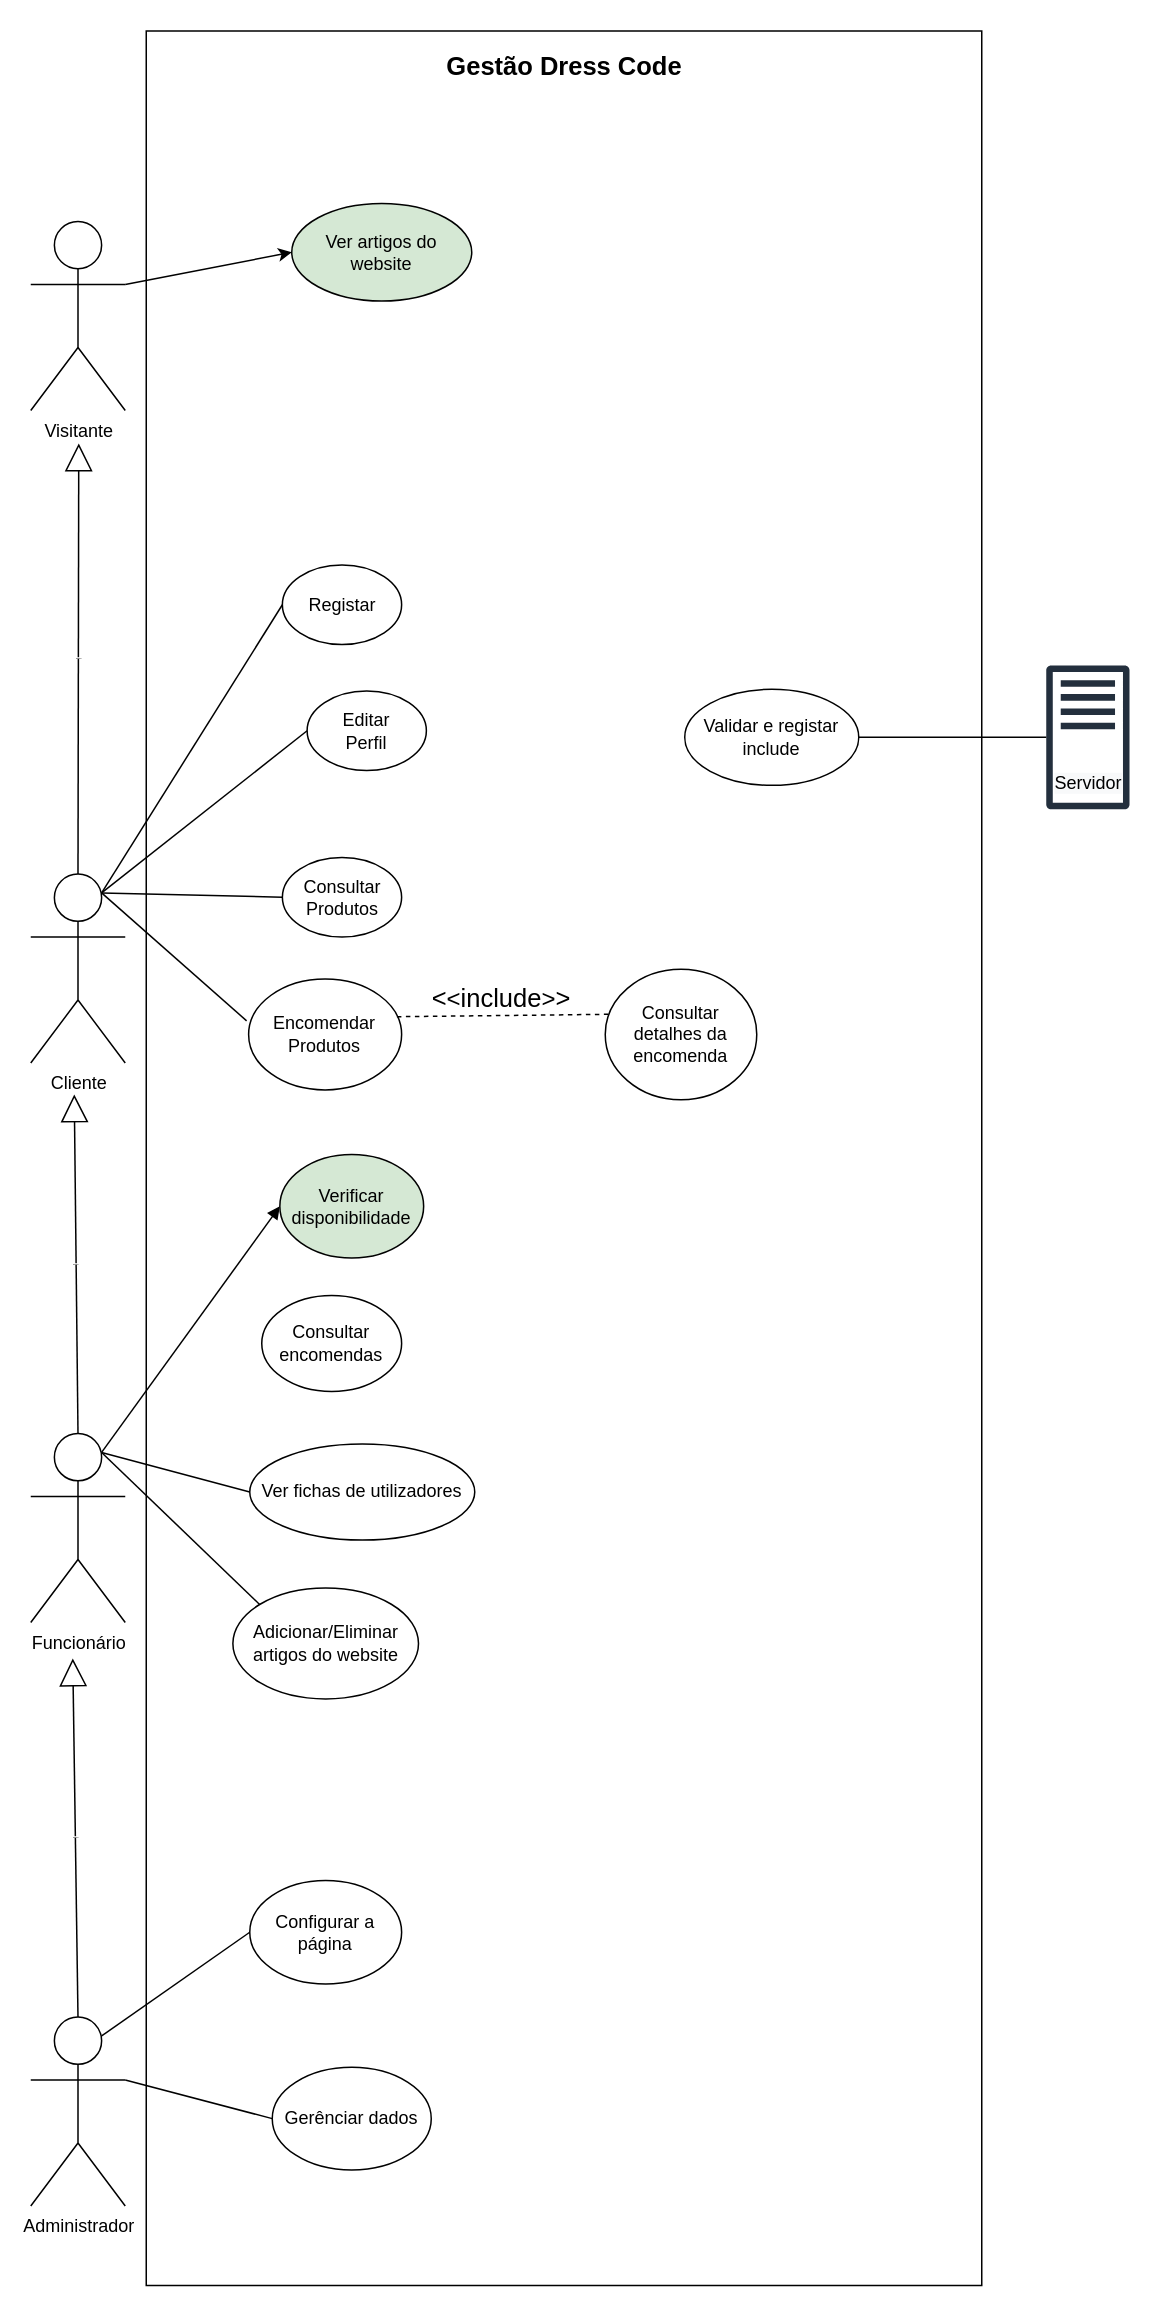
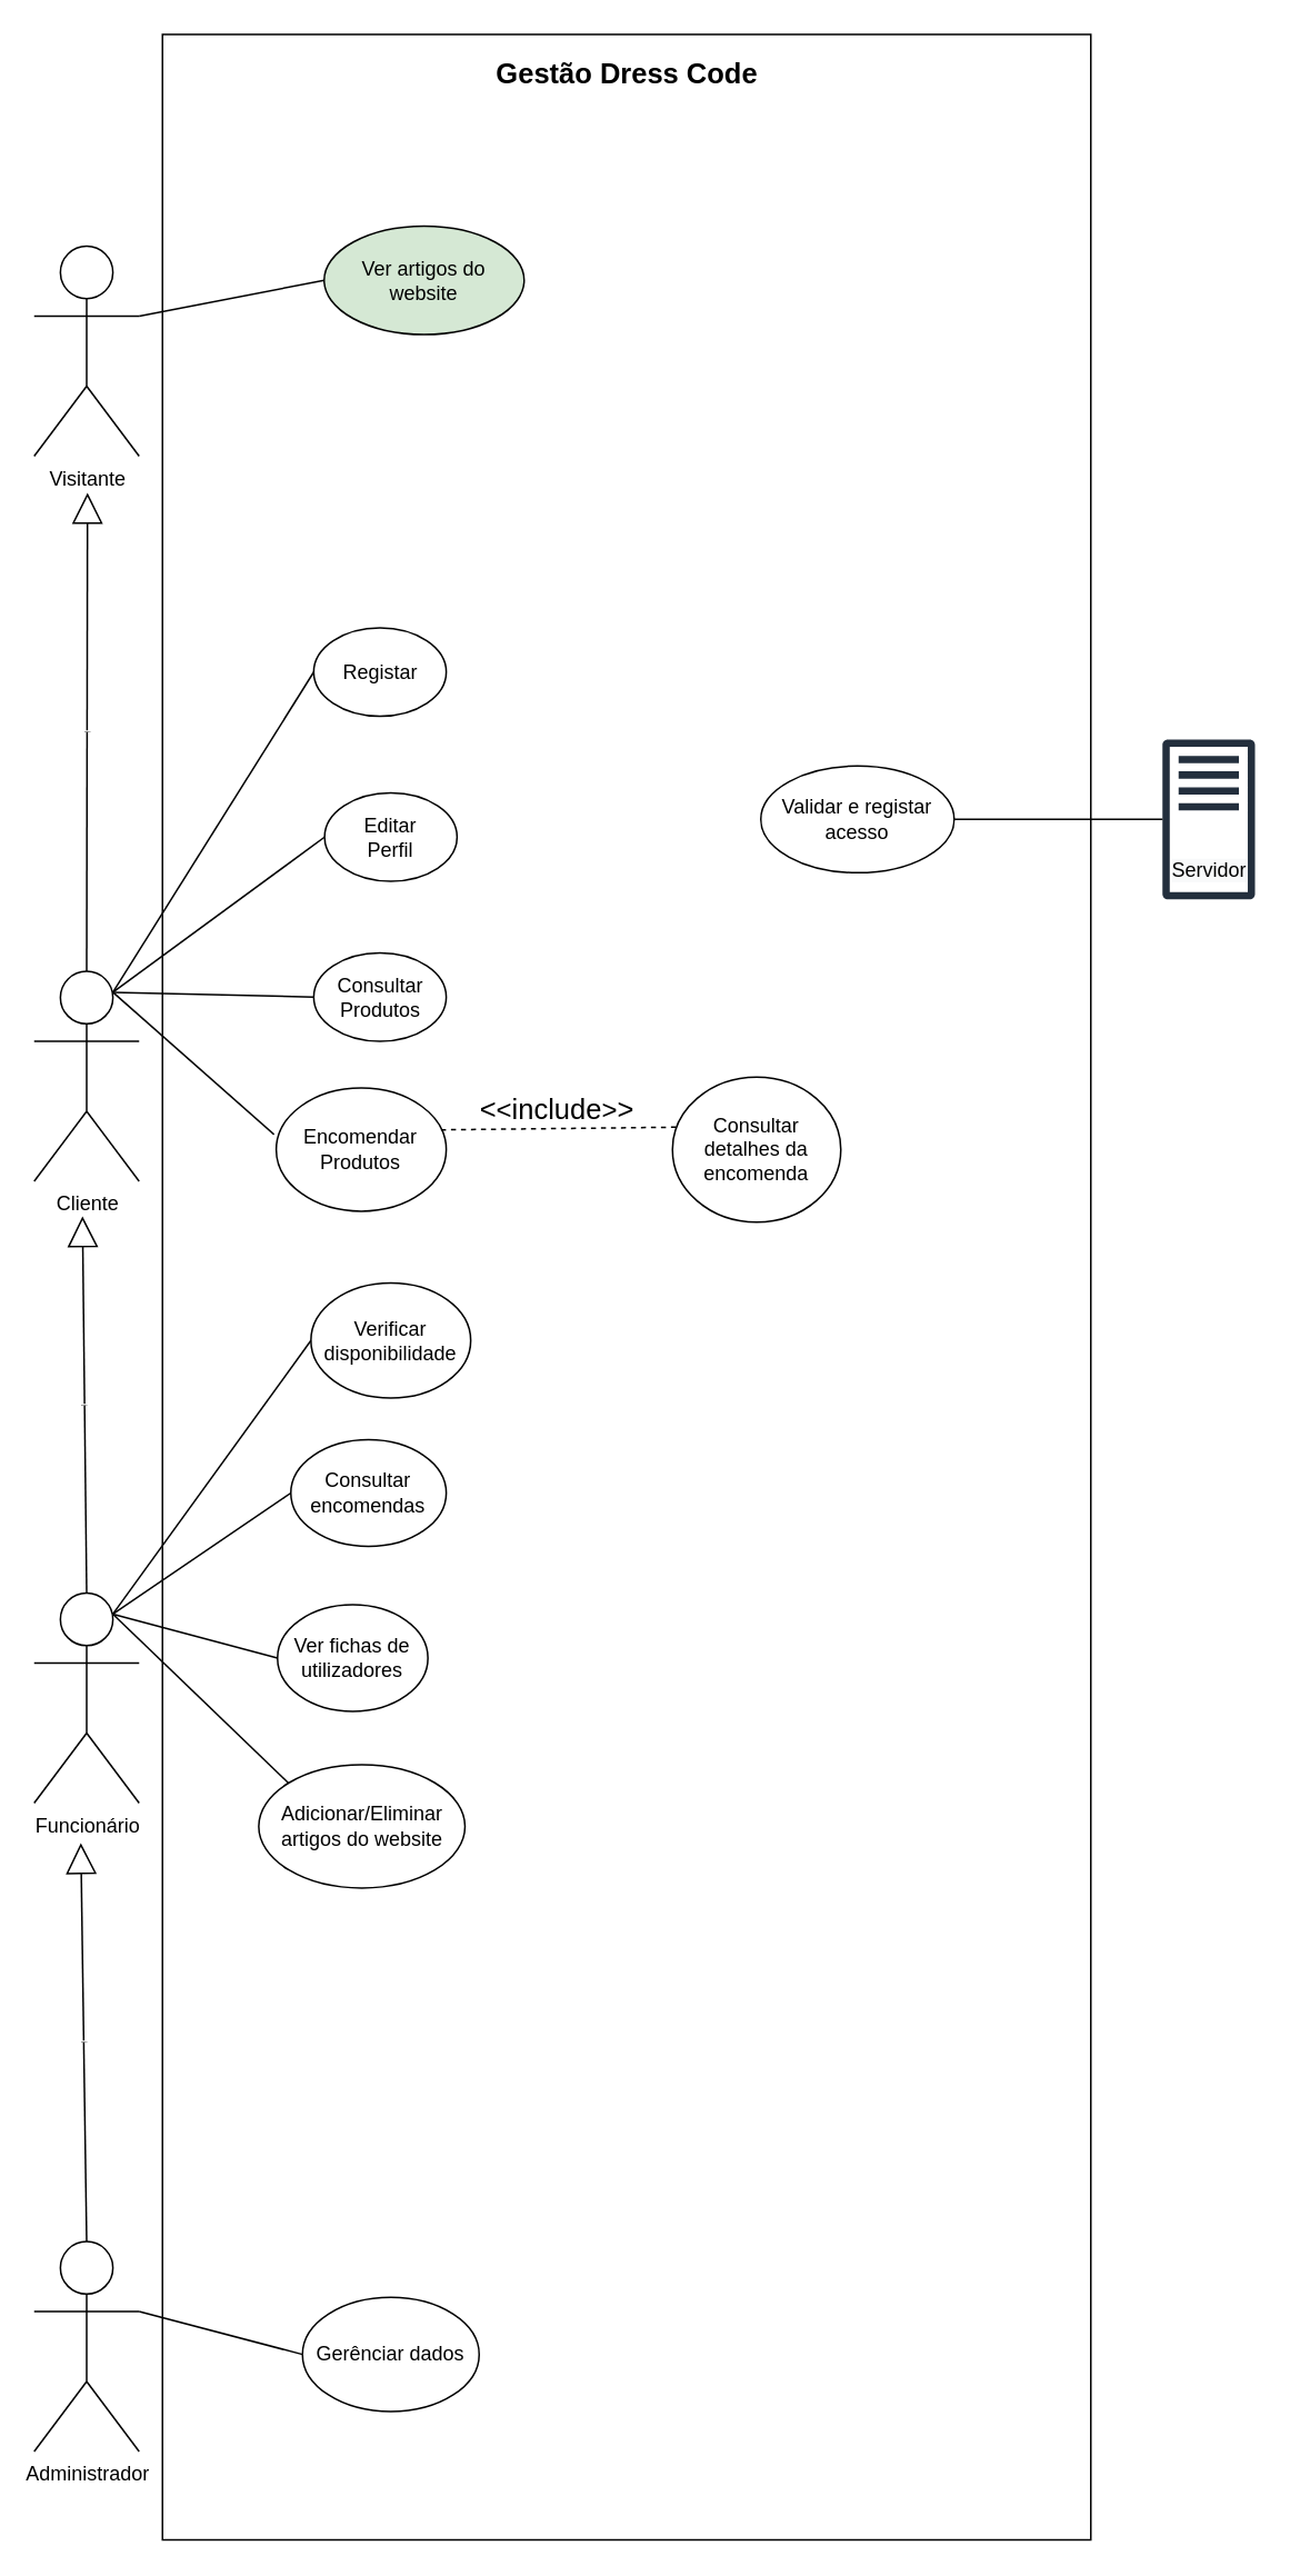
- <mxCell id="38" value="" style="endArrow=classic;html=1;rounded=0;exitX=1;exitY=0.333;exitDx=0;exitDy=0;exitPerimeter=0;entryX=0;entryY=0.5;entryDx=0;entryDy=0;" edge="1" parent="1" source="35" target="37"><mxGeometry width="50" height="50" relative="1" as="geometry"><mxPoint x="4" y="87" as="sourcePoint" /><mxPoint x="100.784" y="44.38" as="targetPoint" /></mxGeometry></mxCell>
+ <mxCell id="38" value="" style="endArrow=none;html=1;rounded=0;exitX=1;exitY=0.333;exitDx=0;exitDy=0;exitPerimeter=0;entryX=0;entryY=0.5;entryDx=0;entryDy=0;" edge="1" parent="1" source="35" target="37"><mxGeometry width="50" height="50" relative="1" as="geometry"><mxPoint x="4" y="87" as="sourcePoint" /><mxPoint x="100.784" y="44.38" as="targetPoint" /></mxGeometry></mxCell>
- <mxCell id="11" value="Editar&lt;br&gt;Perfil" style="ellipse;whiteSpace=wrap;html=1;" parent="1" vertex="1"><mxGeometry x="204.25" y="460" width="79.5" height="53" as="geometry" /></mxCell>
+ <mxCell id="11" value="Editar&lt;br&gt;Perfil" style="ellipse;whiteSpace=wrap;html=1;" parent="1" vertex="1"><mxGeometry x="194.25" y="475" width="79.5" height="53" as="geometry" /></mxCell>
- <mxCell id="31" value="Validar e registar include" style="ellipse;whiteSpace=wrap;html=1;" parent="1" vertex="1"><mxGeometry x="456" y="458.9" width="116" height="64" as="geometry" /></mxCell>
+ <mxCell id="31" value="Validar e registar acesso" style="ellipse;whiteSpace=wrap;html=1;" parent="1" vertex="1"><mxGeometry x="456" y="458.9" width="116" height="64" as="geometry" /></mxCell>
- <mxCell id="22" value="Verificar disponibilidade" style="ellipse;whiteSpace=wrap;html=1;fillColor=#d5e8d4;" parent="1" vertex="1"><mxGeometry x="186.07" y="769" width="95.87" height="69" as="geometry" /></mxCell>
+ <mxCell id="22" value="Verificar disponibilidade" style="ellipse;whiteSpace=wrap;html=1;" parent="1" vertex="1"><mxGeometry x="186.07" y="769" width="95.87" height="69" as="geometry" /></mxCell>
- <mxCell id="23" value="" style="endArrow=block;html=1;exitX=0.75;exitY=0.1;exitDx=0;exitDy=0;exitPerimeter=0;entryX=0;entryY=0.5;entryDx=0;entryDy=0;" parent="1" source="3" target="22" edge="1"><mxGeometry width="50" height="50" relative="1" as="geometry"><mxPoint x="382" y="852.02" as="sourcePoint" /><mxPoint x="432" y="802.02" as="targetPoint" /></mxGeometry></mxCell>
+ <mxCell id="23" value="" style="endArrow=none;html=1;exitX=0.75;exitY=0.1;exitDx=0;exitDy=0;exitPerimeter=0;entryX=0;entryY=0.5;entryDx=0;entryDy=0;" parent="1" source="3" target="22" edge="1"><mxGeometry width="50" height="50" relative="1" as="geometry"><mxPoint x="382" y="852.02" as="sourcePoint" /><mxPoint x="432" y="802.02" as="targetPoint" /></mxGeometry></mxCell>
+ <mxCell id="26" value="" style="endArrow=none;html=1;exitX=0.75;exitY=0.1;exitDx=0;exitDy=0;exitPerimeter=0;entryX=0;entryY=0.5;entryDx=0;entryDy=0;" parent="1" source="3" target="25" edge="1"><mxGeometry width="50" height="50" relative="1" as="geometry"><mxPoint x="382" y="957.02" as="sourcePoint" /><mxPoint x="432" y="907.02" as="targetPoint" /></mxGeometry></mxCell>
- <mxCell id="27" value="Ver fichas de utilizadores" style="ellipse;whiteSpace=wrap;html=1;" parent="1" vertex="1"><mxGeometry x="166" y="962" width="150" height="64" as="geometry" /></mxCell>
+ <mxCell id="27" value="Ver fichas de utilizadores" style="ellipse;whiteSpace=wrap;html=1;" parent="1" vertex="1"><mxGeometry x="166" y="962" width="90.25" height="64" as="geometry" /></mxCell>
- <mxCell id="19" value="Configurar a página" style="ellipse;whiteSpace=wrap;html=1;" parent="1" vertex="1"><mxGeometry x="166" y="1253" width="101.25" height="69" as="geometry" /></mxCell>
- <mxCell id="20" value="" style="endArrow=none;html=1;exitX=0.75;exitY=0.1;exitDx=0;exitDy=0;exitPerimeter=0;entryX=0;entryY=0.5;entryDx=0;entryDy=0;" parent="1" source="5" target="19" edge="1"><mxGeometry width="50" height="50" relative="1" as="geometry"><mxPoint x="382" y="1491.02" as="sourcePoint" /><mxPoint x="432" y="1441.02" as="targetPoint" /></mxGeometry></mxCell>
